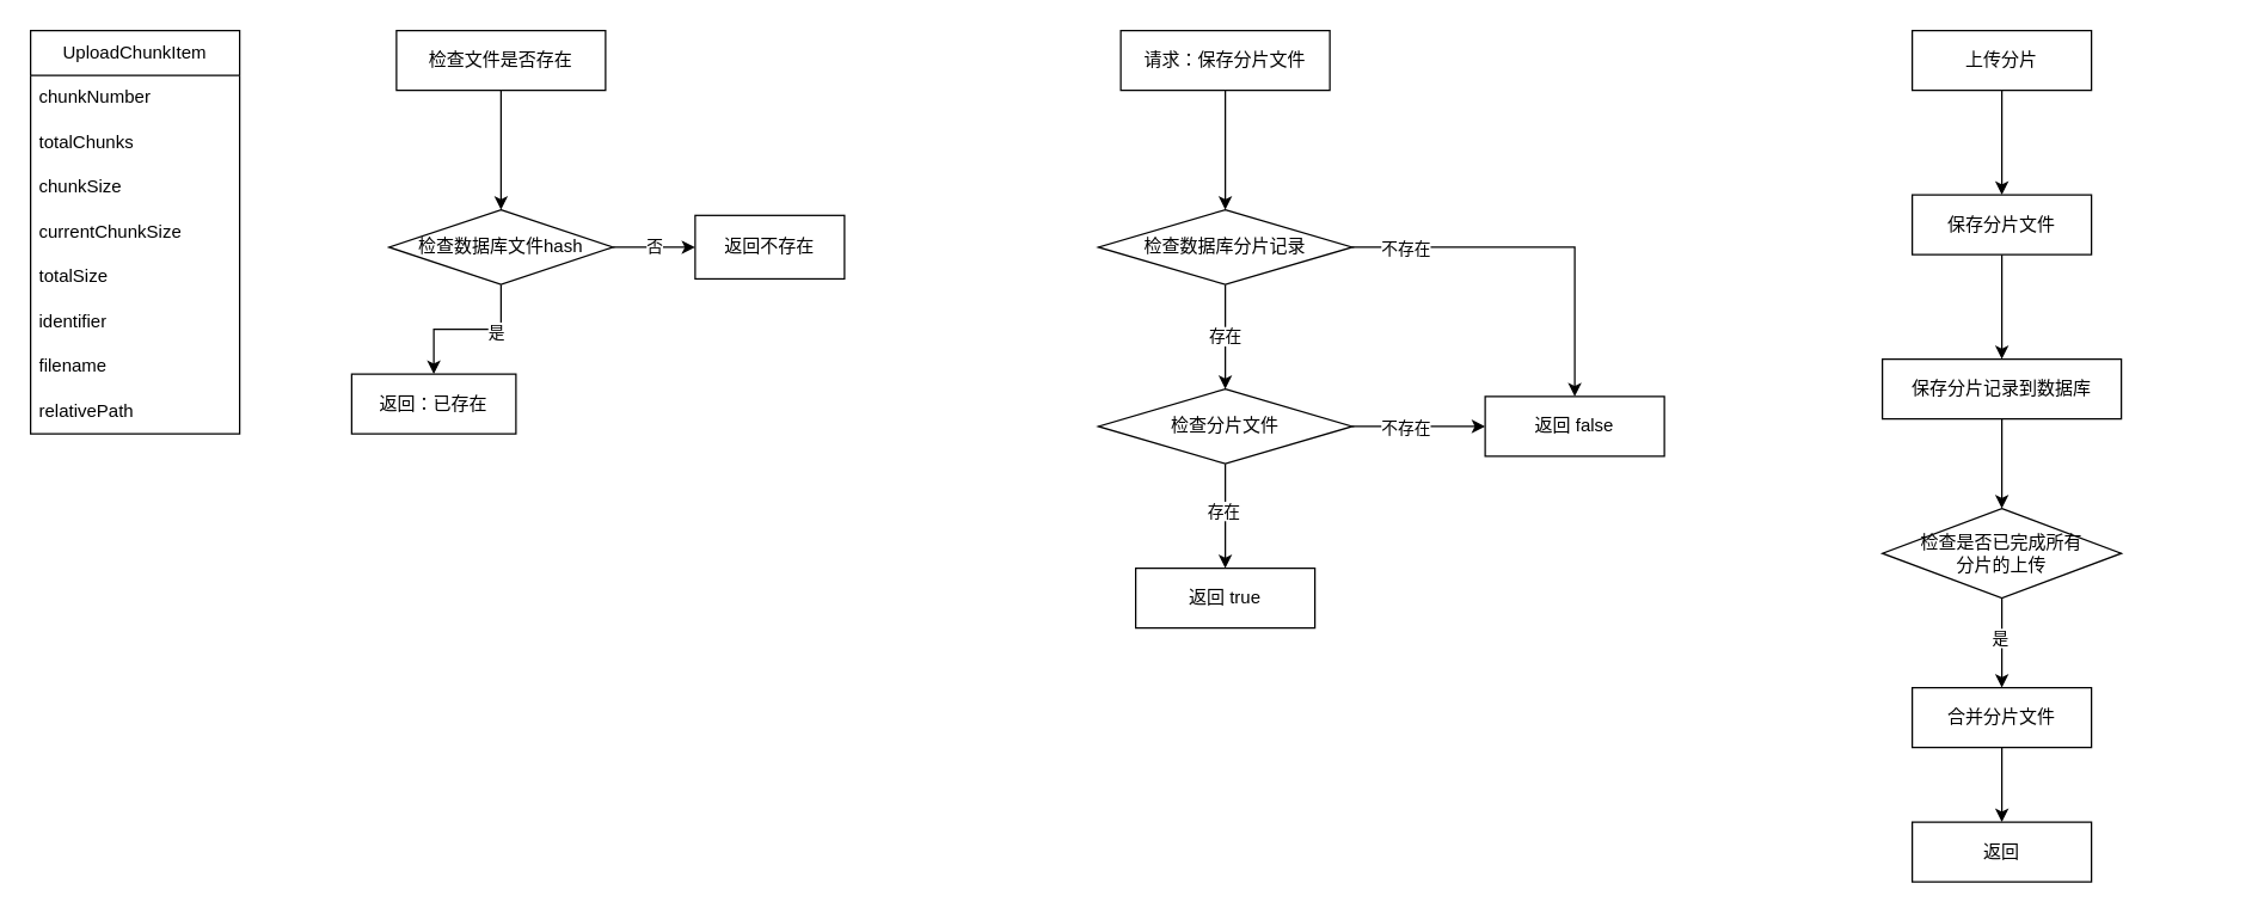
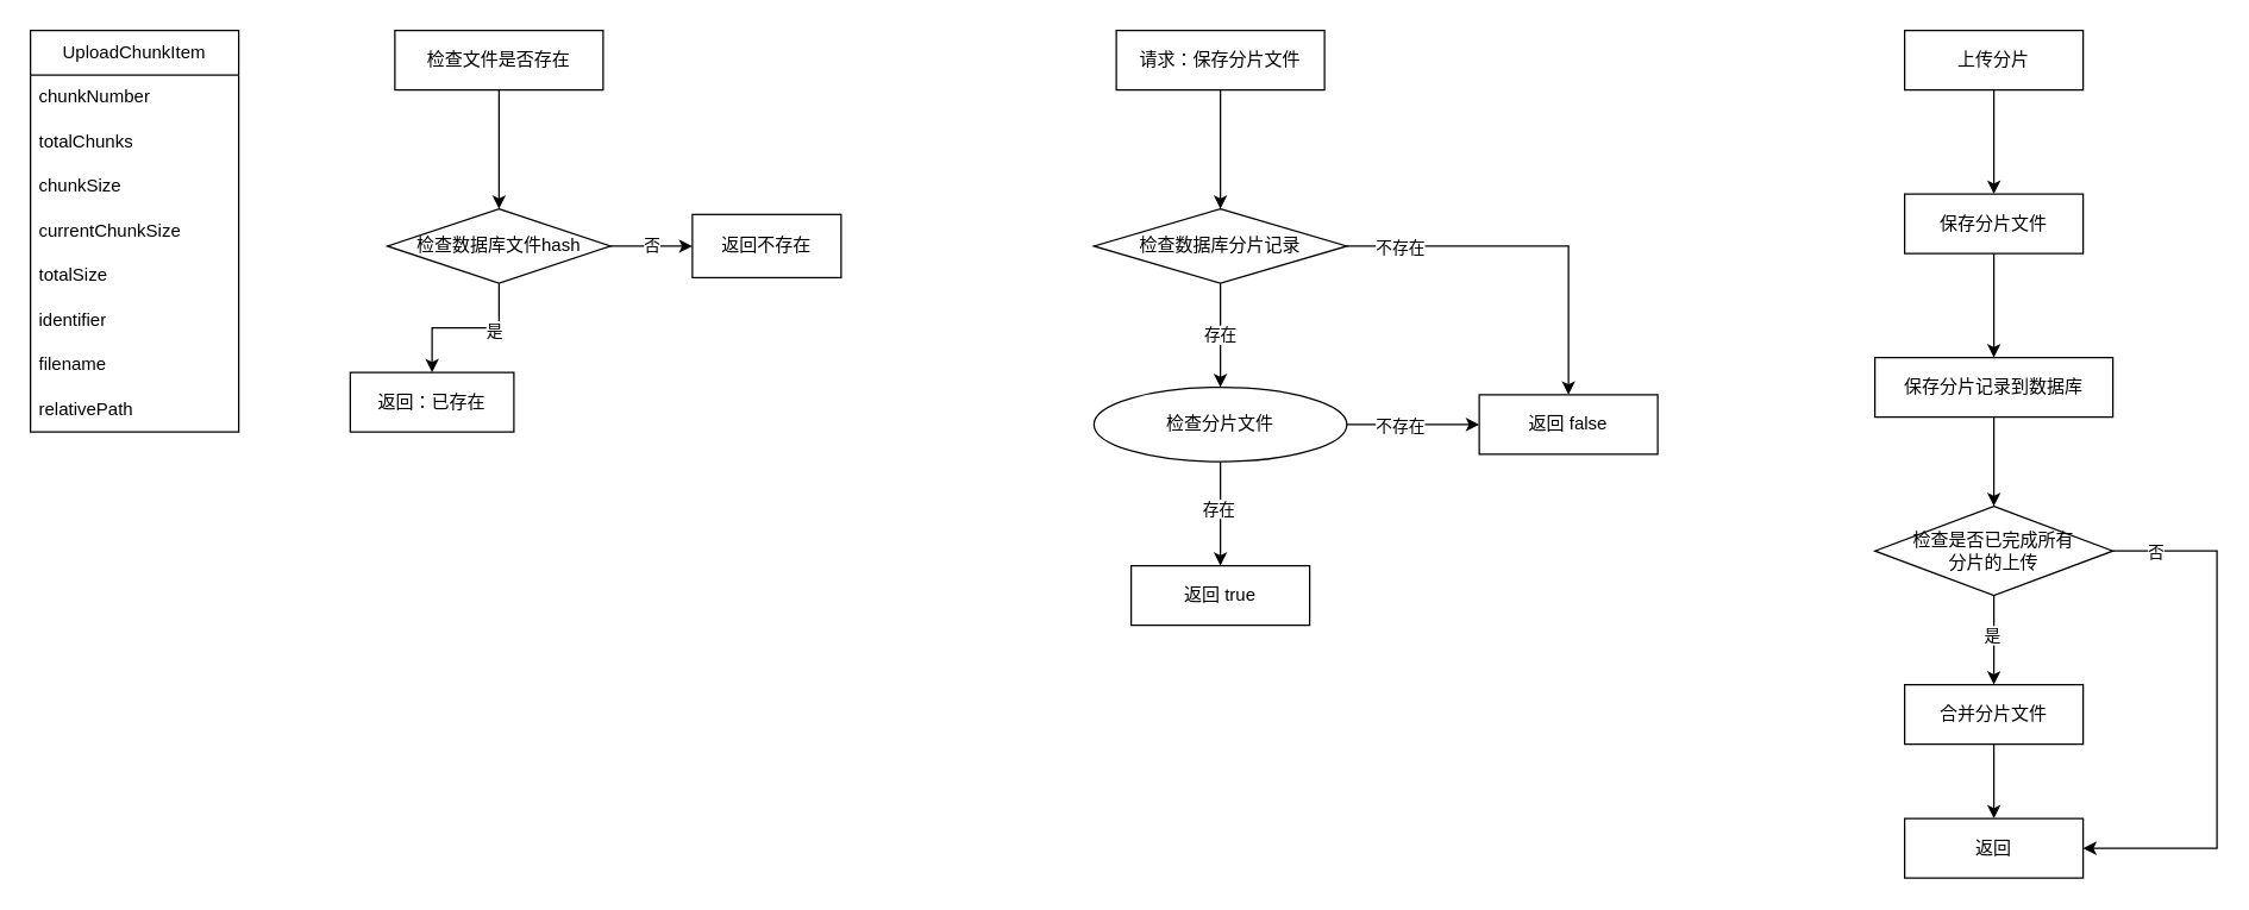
- <mxCell id="24" value="检查分片文件" style="rhombus;whiteSpace=wrap;html=1;" parent="1" vertex="1"><mxGeometry x="735" y="260" width="170" height="50" as="geometry" /></mxCell>
+ <mxCell id="24" value="检查分片文件" style="ellipse;whiteSpace=wrap;html=1;" parent="1" vertex="1"><mxGeometry x="735" y="260" width="170" height="50" as="geometry" /></mxCell>
+ <mxCell id="32" value="" style="edgeStyle=orthogonalEdgeStyle;rounded=0;orthogonalLoop=1;jettySize=auto;html=1;entryX=1;entryY=0.5;entryDx=0;entryDy=0;" parent="1" source="34" target="37" edge="1"><mxGeometry relative="1" as="geometry"><Array as="points"><mxPoint x="1490" y="370" /><mxPoint x="1490" y="570" /></Array></mxGeometry></mxCell>
+ <mxCell id="33" value="否" style="edgeLabel;html=1;align=center;verticalAlign=middle;resizable=0;points=[];" parent="32" vertex="1" connectable="0"><mxGeometry x="-0.785" y="2" relative="1" as="geometry"><mxPoint x="-11" y="2" as="offset" /></mxGeometry></mxCell>
